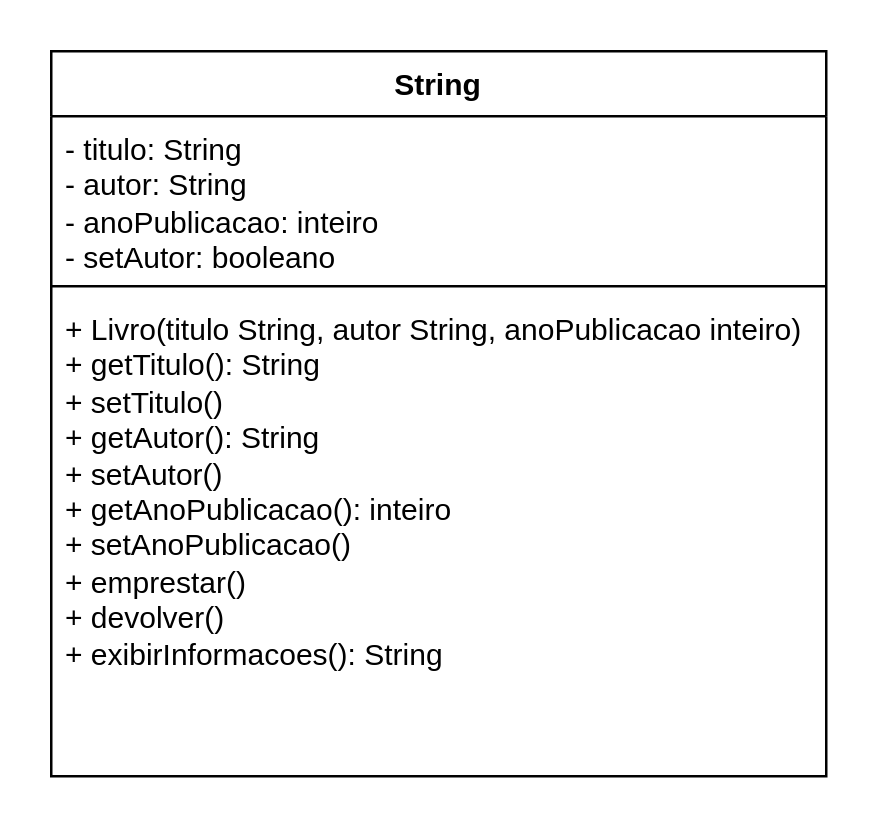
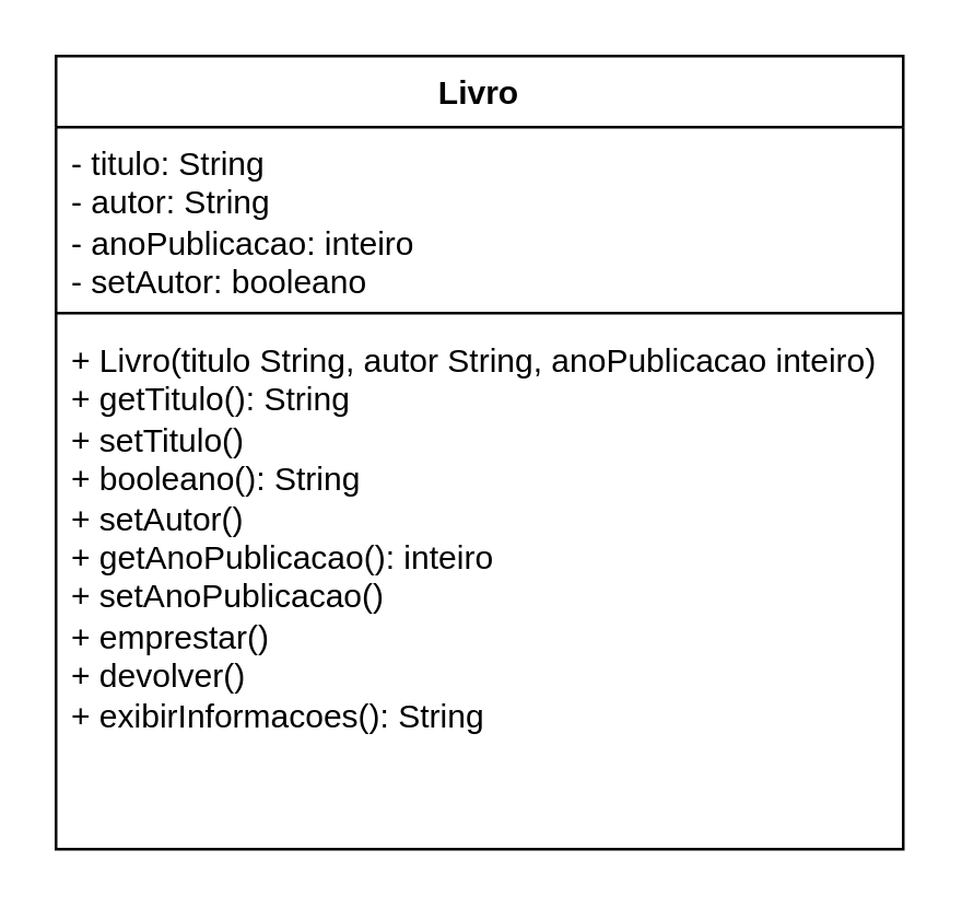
- <mxCell id="2" value="String" style="swimlane;fontStyle=1;align=center;verticalAlign=top;childLayout=stackLayout;horizontal=1;startSize=26;horizontalStack=0;resizeParent=1;resizeParentMax=0;resizeLast=0;collapsible=1;marginBottom=0;whiteSpace=wrap;html=1;" vertex="1" parent="1"><mxGeometry x="20" y="20" width="310" height="290" as="geometry" /></mxCell>
+ <mxCell id="2" value="Livro" style="swimlane;fontStyle=1;align=center;verticalAlign=top;childLayout=stackLayout;horizontal=1;startSize=26;horizontalStack=0;resizeParent=1;resizeParentMax=0;resizeLast=0;collapsible=1;marginBottom=0;whiteSpace=wrap;html=1;" vertex="1" parent="1"><mxGeometry x="20" y="20" width="310" height="290" as="geometry" /></mxCell>
- <mxCell id="5" value="+ Livro(titulo String, autor String, anoPublicacao inteiro)&lt;div&gt;+ getTitulo(): String&lt;/div&gt;&lt;div&gt;&lt;div&gt;+ setTitulo()&lt;/div&gt;&lt;/div&gt;&lt;div&gt;+ getAutor(): String&lt;/div&gt;&lt;div&gt;&lt;div&gt;&lt;span style=&quot;background-color: initial;&quot;&gt;+ setAutor()&lt;/span&gt;&lt;/div&gt;&lt;/div&gt;&lt;div&gt;+ getAnoPublicacao(): inteiro&lt;br&gt;&lt;/div&gt;&lt;div&gt;+ setAnoPublicacao()&lt;/div&gt;&lt;div&gt;+ emprestar()&lt;/div&gt;&lt;div&gt;+ devolver()&lt;/div&gt;&lt;div&gt;+ exibirInformacoes(): String&lt;/div&gt;" style="text;strokeColor=none;fillColor=none;align=left;verticalAlign=top;spacingLeft=4;spacingRight=4;overflow=hidden;rotatable=0;points=[[0,0.5],[1,0.5]];portConstraint=eastwest;whiteSpace=wrap;html=1;" vertex="1" parent="2"><mxGeometry y="98" width="310" height="192" as="geometry" /></mxCell>
+ <mxCell id="5" value="+ Livro(titulo String, autor String, anoPublicacao inteiro)&lt;div&gt;+ getTitulo(): String&lt;/div&gt;&lt;div&gt;&lt;div&gt;+ setTitulo()&lt;/div&gt;&lt;/div&gt;&lt;div&gt;+ booleano(): String&lt;/div&gt;&lt;div&gt;&lt;div&gt;&lt;span style=&quot;background-color: initial;&quot;&gt;+ setAutor()&lt;/span&gt;&lt;/div&gt;&lt;/div&gt;&lt;div&gt;+ getAnoPublicacao(): inteiro&lt;br&gt;&lt;/div&gt;&lt;div&gt;+ setAnoPublicacao()&lt;/div&gt;&lt;div&gt;+ emprestar()&lt;/div&gt;&lt;div&gt;+ devolver()&lt;/div&gt;&lt;div&gt;+ exibirInformacoes(): String&lt;/div&gt;" style="text;strokeColor=none;fillColor=none;align=left;verticalAlign=top;spacingLeft=4;spacingRight=4;overflow=hidden;rotatable=0;points=[[0,0.5],[1,0.5]];portConstraint=eastwest;whiteSpace=wrap;html=1;" vertex="1" parent="2"><mxGeometry y="98" width="310" height="192" as="geometry" /></mxCell>
